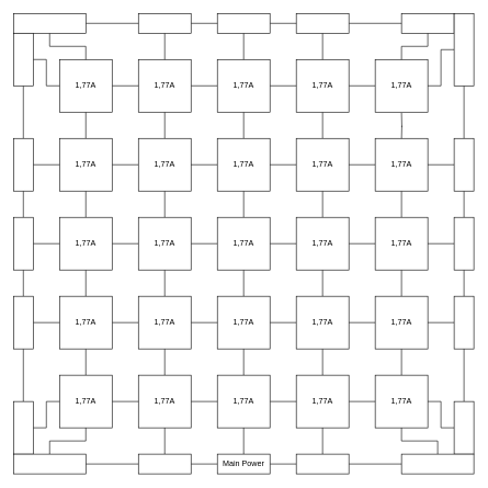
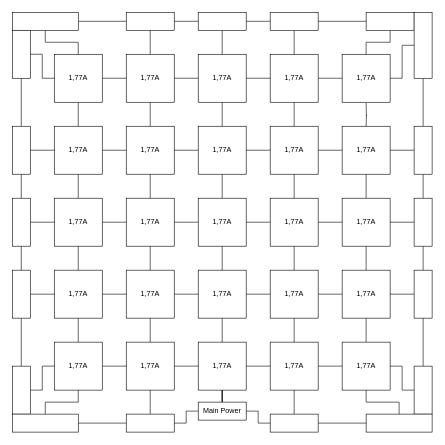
- <mxCell id="117" value="Main Power" style="rounded=0;whiteSpace=wrap;html=1;direction=west;" parent="1" vertex="1"><mxGeometry x="330" y="690" width="80" height="30" as="geometry" /></mxCell>
+ <mxCell id="117" value="Main Power" style="rounded=0;whiteSpace=wrap;html=1;direction=west;" parent="1" vertex="1"><mxGeometry x="330" y="670" width="80" height="30" as="geometry" /></mxCell>
